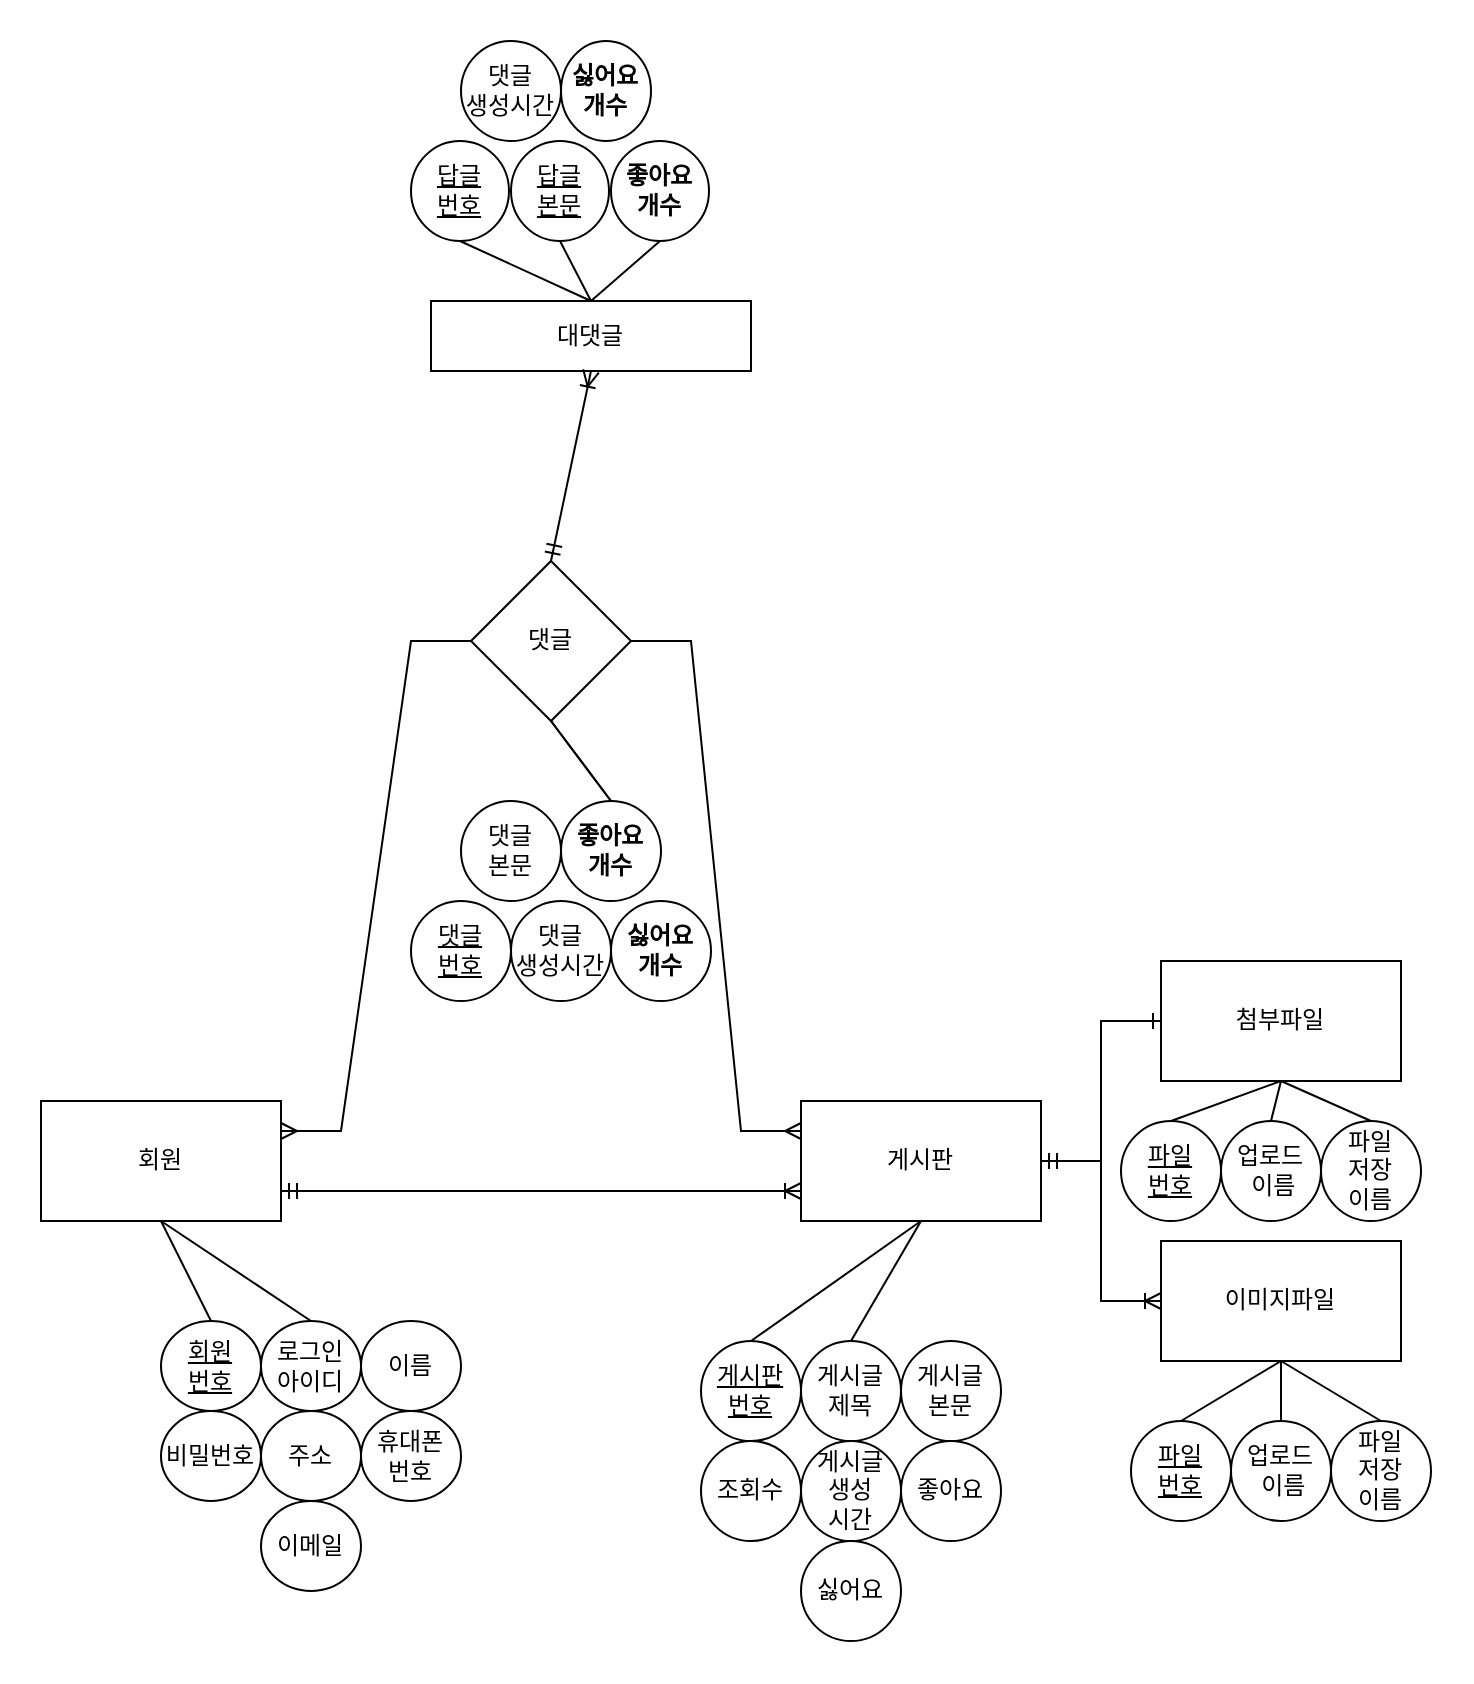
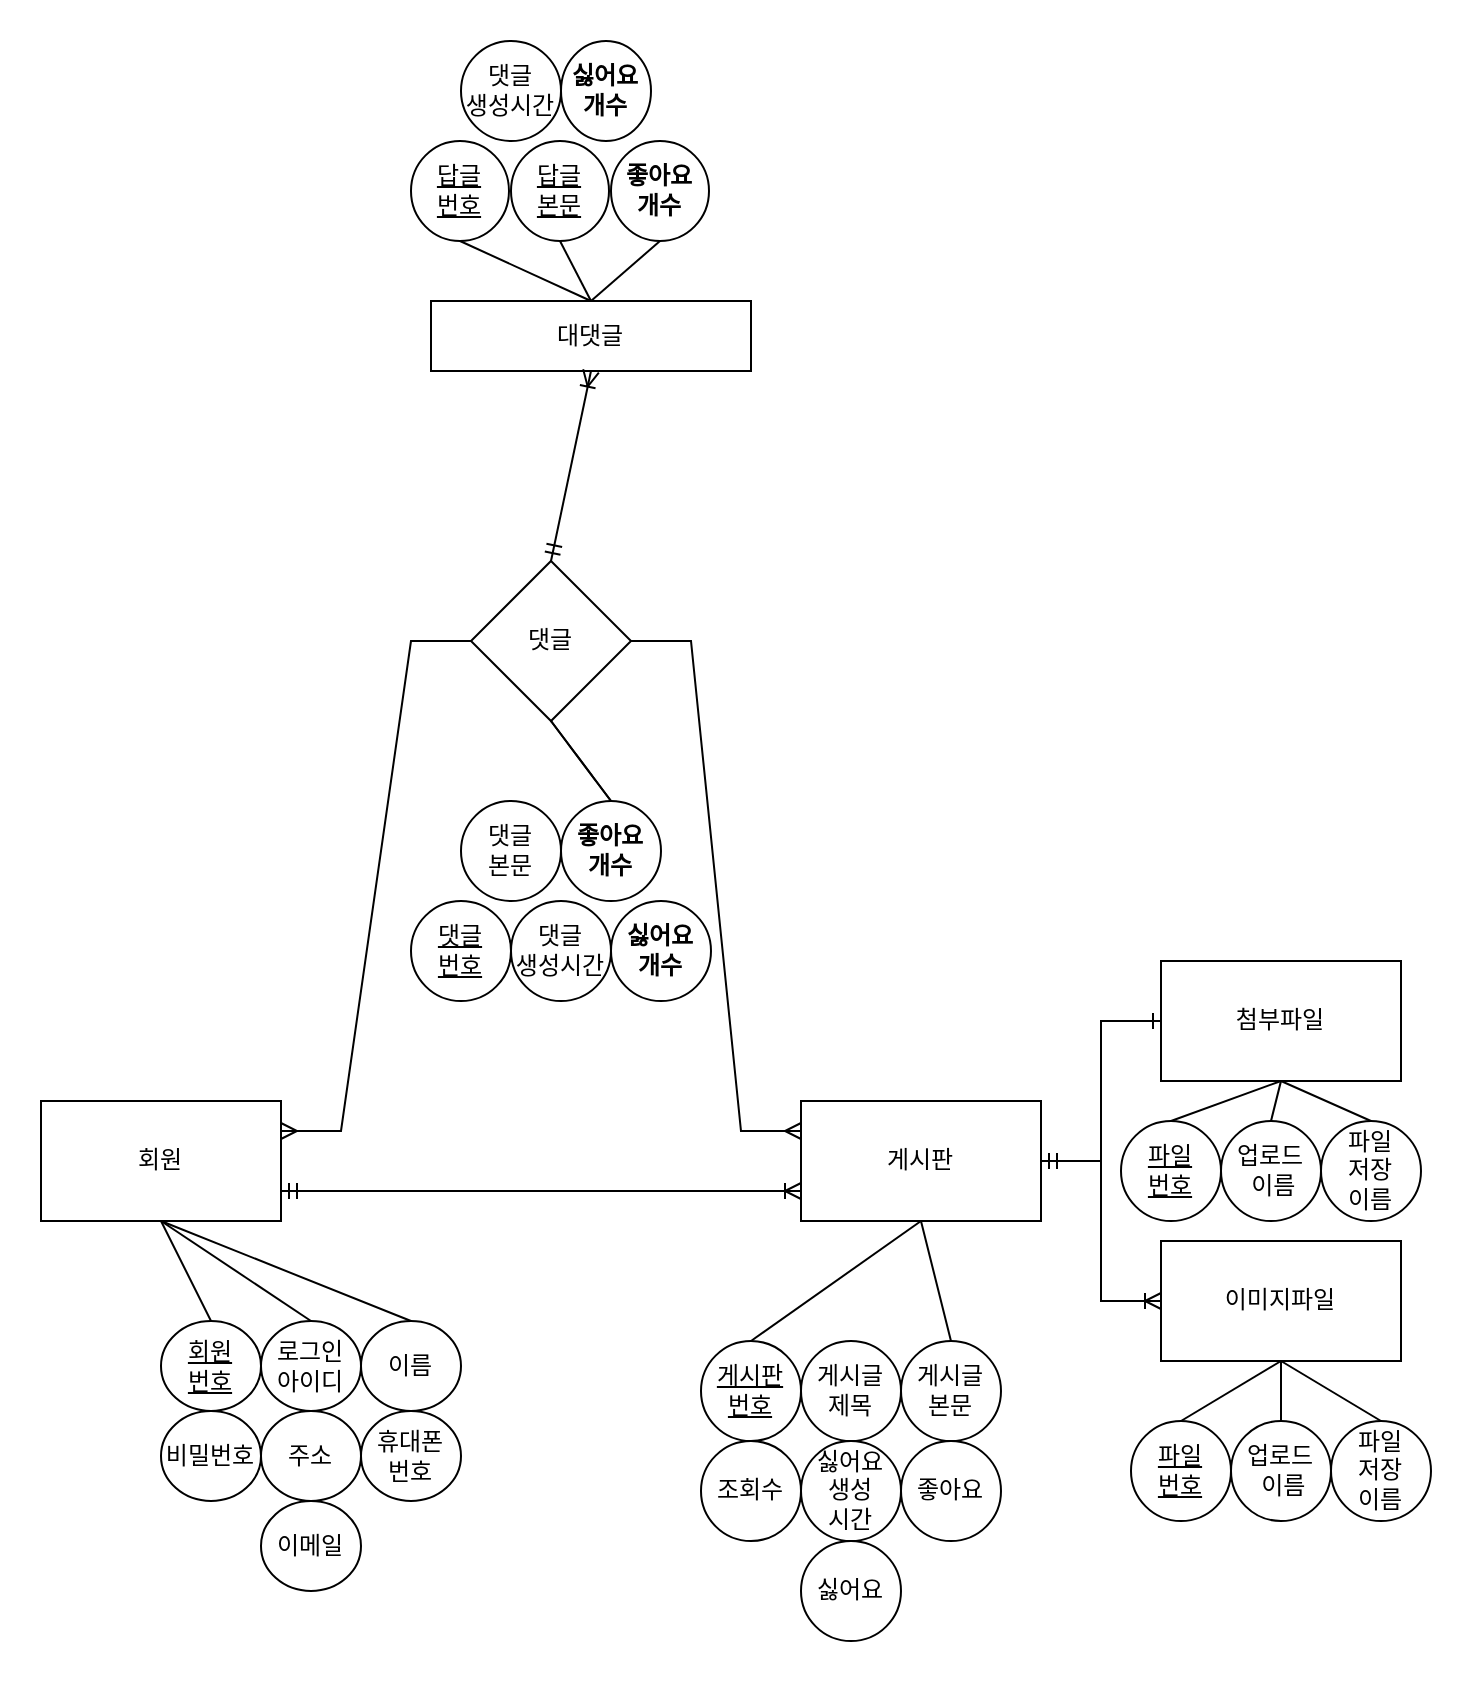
+ <mxCell id="33" value="" style="endArrow=none;html=1;rounded=0;exitX=0.5;exitY=0;exitDx=0;exitDy=0;entryX=0.5;entryY=1;entryDx=0;entryDy=0;" parent="1" source="26" target="2" edge="1"><mxGeometry width="50" height="50" relative="1" as="geometry"><mxPoint x="215" y="670" as="sourcePoint" /><mxPoint x="220" y="620" as="targetPoint" /></mxGeometry></mxCell>
+ <mxCell id="23" value="" style="endArrow=none;html=1;rounded=0;exitX=0.5;exitY=0;exitDx=0;exitDy=0;entryX=0.5;entryY=1;entryDx=0;entryDy=0;" parent="1" source="19" target="3" edge="1"><mxGeometry width="50" height="50" relative="1" as="geometry"><mxPoint x="409" y="680" as="sourcePoint" /><mxPoint x="434" y="620" as="targetPoint" /></mxGeometry></mxCell>
- <mxCell id="22" value="" style="endArrow=none;html=1;rounded=0;exitX=0.5;exitY=0;exitDx=0;exitDy=0;entryX=0.5;entryY=1;entryDx=0;entryDy=0;" parent="1" source="18" target="3" edge="1"><mxGeometry width="50" height="50" relative="1" as="geometry"><mxPoint x="359" y="680" as="sourcePoint" /><mxPoint x="434" y="620" as="targetPoint" /></mxGeometry></mxCell>
- <mxCell id="39" value="게시글&lt;div&gt;생성&lt;/div&gt;&lt;div&gt;시간&lt;/div&gt;" style="ellipse;whiteSpace=wrap;html=1;" parent="1" vertex="1"><mxGeometry x="400" y="720" width="50" height="50" as="geometry" /></mxCell>
+ <mxCell id="39" value="싫어요&lt;div&gt;생성&lt;/div&gt;&lt;div&gt;시간&lt;/div&gt;" style="ellipse;whiteSpace=wrap;html=1;" parent="1" vertex="1"><mxGeometry x="400" y="720" width="50" height="50" as="geometry" /></mxCell>
